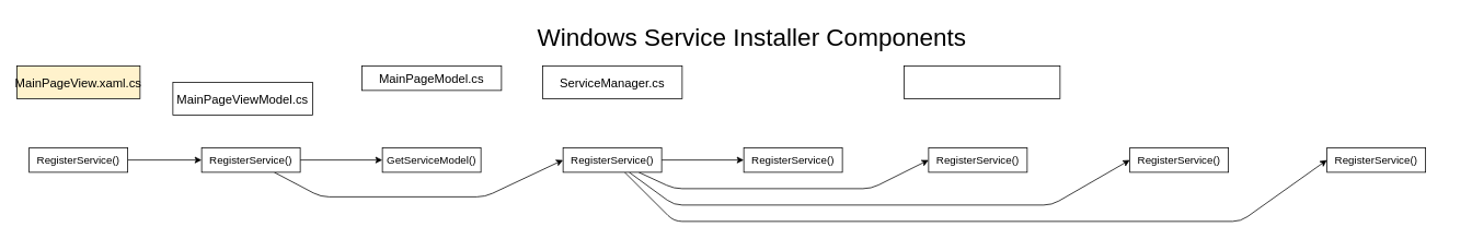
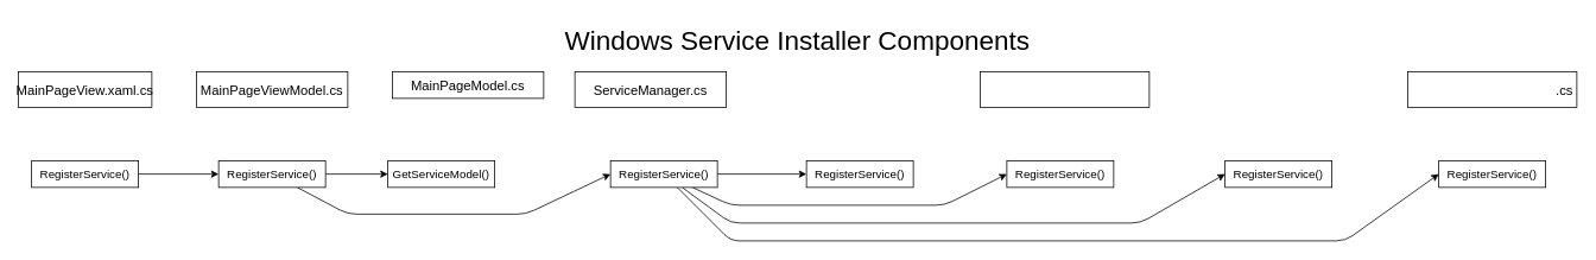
- <mxCell id="2" value="Windows Service Installer Components" style="text;html=1;strokeColor=none;fillColor=none;align=center;verticalAlign=middle;whiteSpace=wrap;rounded=0;fontSize=30;" vertex="1" parent="1"><mxGeometry x="640" y="20" width="550" height="50" as="geometry" /></mxCell>
+ <mxCell id="2" value="Windows Service Installer Components" style="text;html=1;strokeColor=none;fillColor=none;align=center;verticalAlign=middle;whiteSpace=wrap;rounded=0;fontSize=30;" vertex="1" parent="1"><mxGeometry x="620" width="550" height="50" as="geometry" y="20" /></mxCell>
- <mxCell id="3" value="MainPageView.xaml.cs" style="rounded=0;whiteSpace=wrap;html=1;fontSize=15;fillColor=#fff2cc;" vertex="1" parent="1"><mxGeometry x="20" y="80" width="150" height="40" as="geometry" /></mxCell>
+ <mxCell id="3" value="MainPageView.xaml.cs" style="rounded=0;whiteSpace=wrap;html=1;fontSize=15;" vertex="1" parent="1"><mxGeometry x="20" y="80" width="150" height="40" as="geometry" /></mxCell>
- <mxCell id="6" value="ServiceManager.cs" style="rounded=0;whiteSpace=wrap;html=1;fontSize=15;" vertex="1" parent="1"><mxGeometry x="660" y="80" width="170" height="40" as="geometry" /></mxCell>
+ <mxCell id="6" value="ServiceManager.cs" style="rounded=0;whiteSpace=wrap;html=1;fontSize=15;" vertex="1" parent="1"><mxGeometry x="645" y="80" width="170" height="40" as="geometry" /></mxCell>
+ <mxCell id="7" value="&lt;font style=&quot;font-size: 15px;&quot;&gt;&lt;span style=&quot;color: rgb(255, 255, 255);&quot;&gt;InteropServicesManager&lt;/span&gt;.cs&lt;/font&gt;" style="rounded=0;whiteSpace=wrap;html=1;fontSize=15;" vertex="1" parent="1"><mxGeometry x="1580" y="80" width="190" height="40" as="geometry" /></mxCell>
- <mxCell id="4" value="MainPageViewModel.cs" style="rounded=0;whiteSpace=wrap;html=1;fontSize=15;" vertex="1" parent="1"><mxGeometry x="210" y="100" width="170" height="40" as="geometry" /></mxCell>
+ <mxCell id="4" value="MainPageViewModel.cs" style="rounded=0;whiteSpace=wrap;html=1;fontSize=15;" vertex="1" parent="1"><mxGeometry x="220" y="80" width="170" height="40" as="geometry" /></mxCell>
- <mxCell id="23" value="GetServiceModel()" style="rounded=0;whiteSpace=wrap;html=1;fontSize=13;" vertex="1" parent="1"><mxGeometry x="465" y="180" width="120" height="30" as="geometry" /></mxCell>
+ <mxCell id="23" value="GetServiceModel()" style="rounded=0;whiteSpace=wrap;html=1;fontSize=13;" vertex="1" parent="1"><mxGeometry x="435" y="180" width="120" height="30" as="geometry" /></mxCell>
